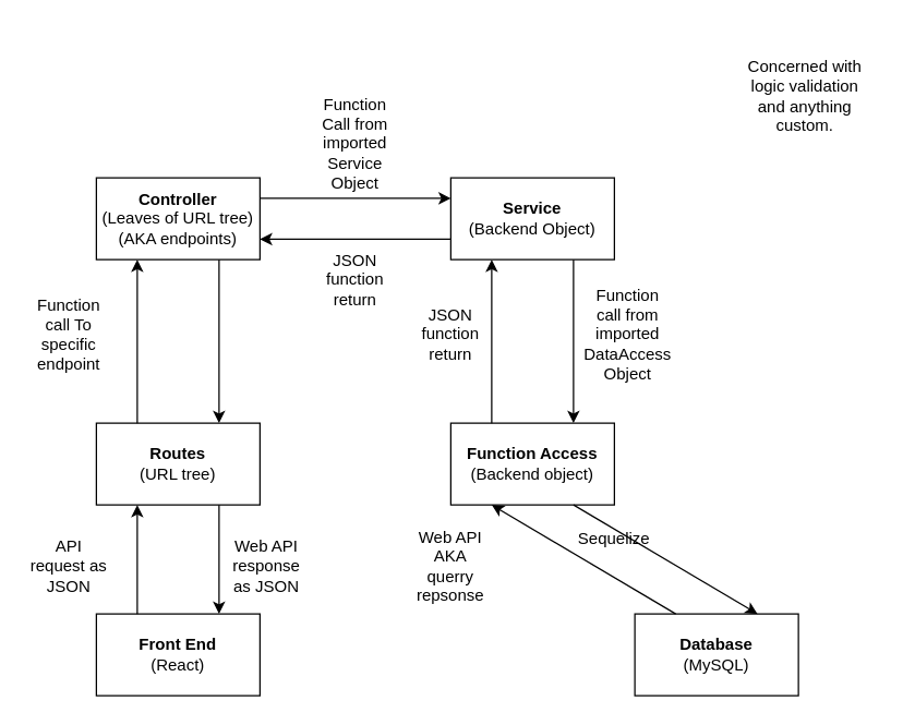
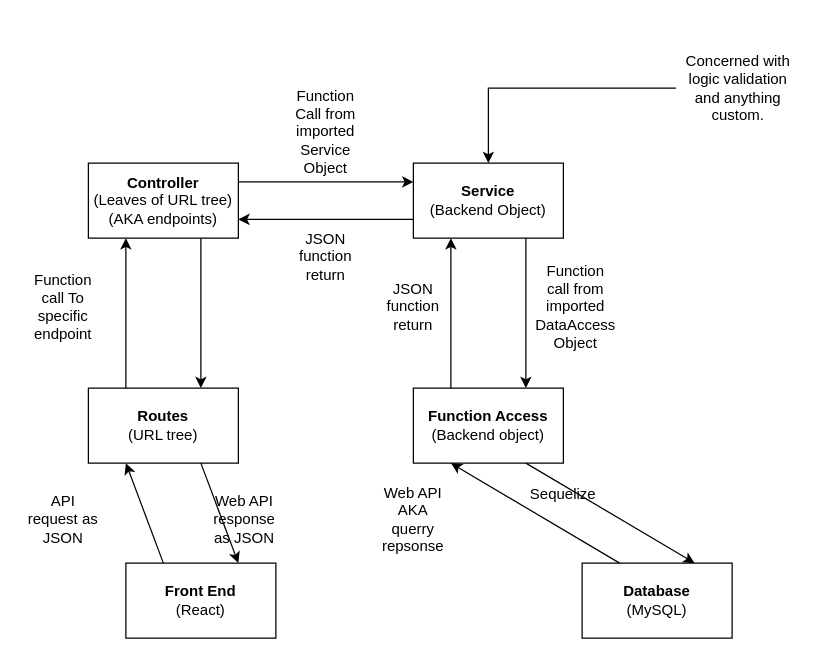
+ <mxCell id="27" style="edgeStyle=orthogonalEdgeStyle;rounded=0;orthogonalLoop=1;jettySize=auto;html=1;" edge="1" parent="1" source="28" target="5"><mxGeometry relative="1" as="geometry" /></mxCell>
- <mxCell id="2" value="&lt;b&gt;Front End &lt;/b&gt;&lt;br&gt;(React)" style="rounded=0;whiteSpace=wrap;html=1;" vertex="1" parent="1"><mxGeometry x="70" y="450" width="120" height="60" as="geometry" /></mxCell>
+ <mxCell id="2" value="&lt;b&gt;Front End &lt;/b&gt;&lt;br&gt;(React)" style="rounded=0;whiteSpace=wrap;html=1;" vertex="1" parent="1"><mxGeometry x="100" y="450" width="120" height="60" as="geometry" /></mxCell>
